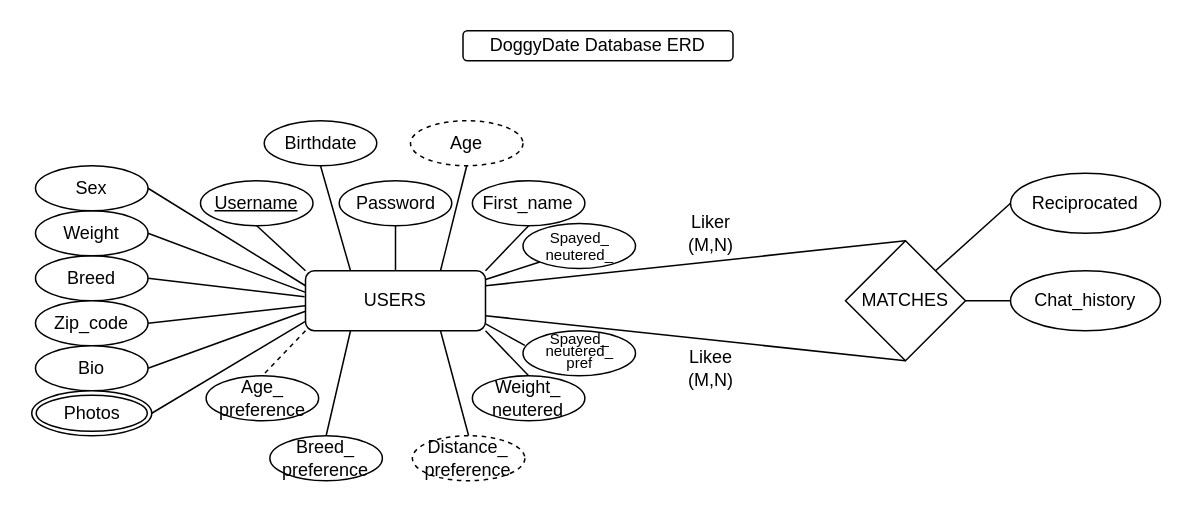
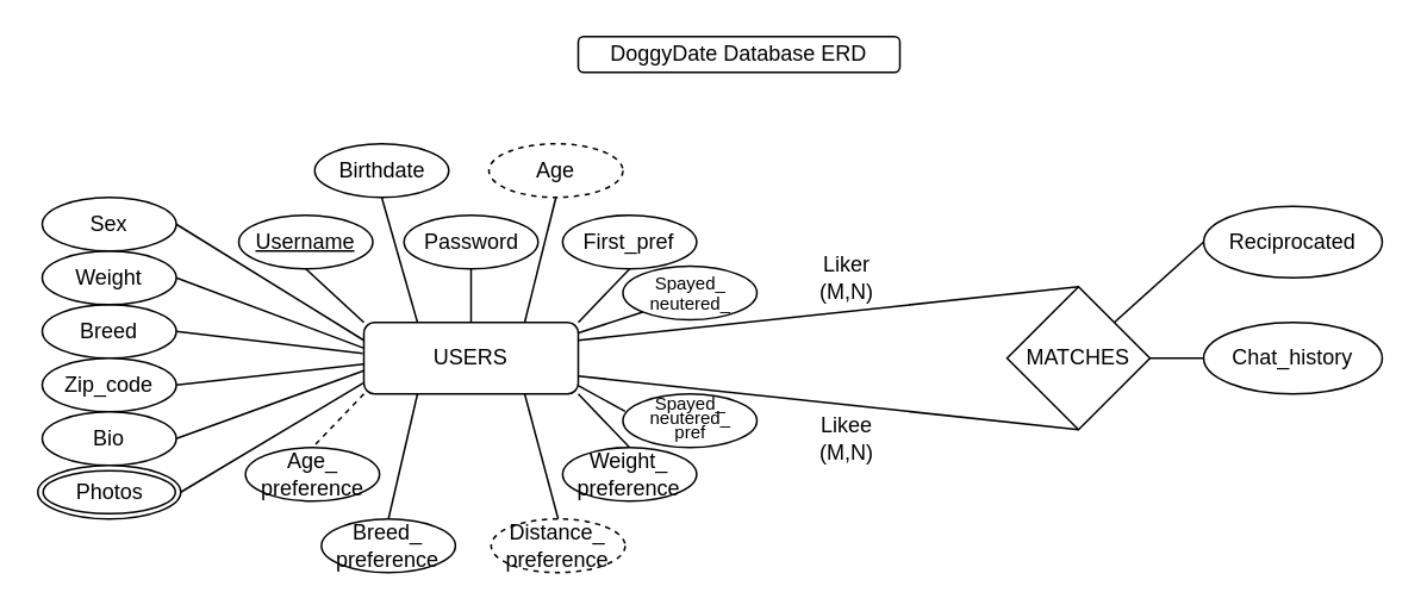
- <mxCell id="36" value="DoggyDate Database ERD" style="rounded=1;whiteSpace=wrap;html=1;" parent="1" vertex="1"><mxGeometry x="308" y="20" width="180" height="20" as="geometry" /></mxCell>
+ <mxCell id="36" value="DoggyDate Database ERD" style="rounded=1;whiteSpace=wrap;html=1;" parent="1" vertex="1"><mxGeometry x="323" y="20" width="180" height="20" as="geometry" /></mxCell>
- <mxCell id="15" value="First_name" style="ellipse;whiteSpace=wrap;html=1;align=center;" parent="1" vertex="1"><mxGeometry x="314.25" y="120" width="75" height="30" as="geometry" /></mxCell>
+ <mxCell id="15" value="First_pref" style="ellipse;whiteSpace=wrap;html=1;align=center;" parent="1" vertex="1"><mxGeometry x="314.25" y="120" width="75" height="30" as="geometry" /></mxCell>
- <mxCell id="21" value="Weight_&lt;br&gt;neutered" style="ellipse;whiteSpace=wrap;html=1;align=center;" parent="1" vertex="1"><mxGeometry x="314.25" y="250" width="75" height="30" as="geometry" /></mxCell>
+ <mxCell id="21" value="Weight_&lt;br&gt;preference" style="ellipse;whiteSpace=wrap;html=1;align=center;" parent="1" vertex="1"><mxGeometry x="314.25" y="250" width="75" height="30" as="geometry" /></mxCell>
